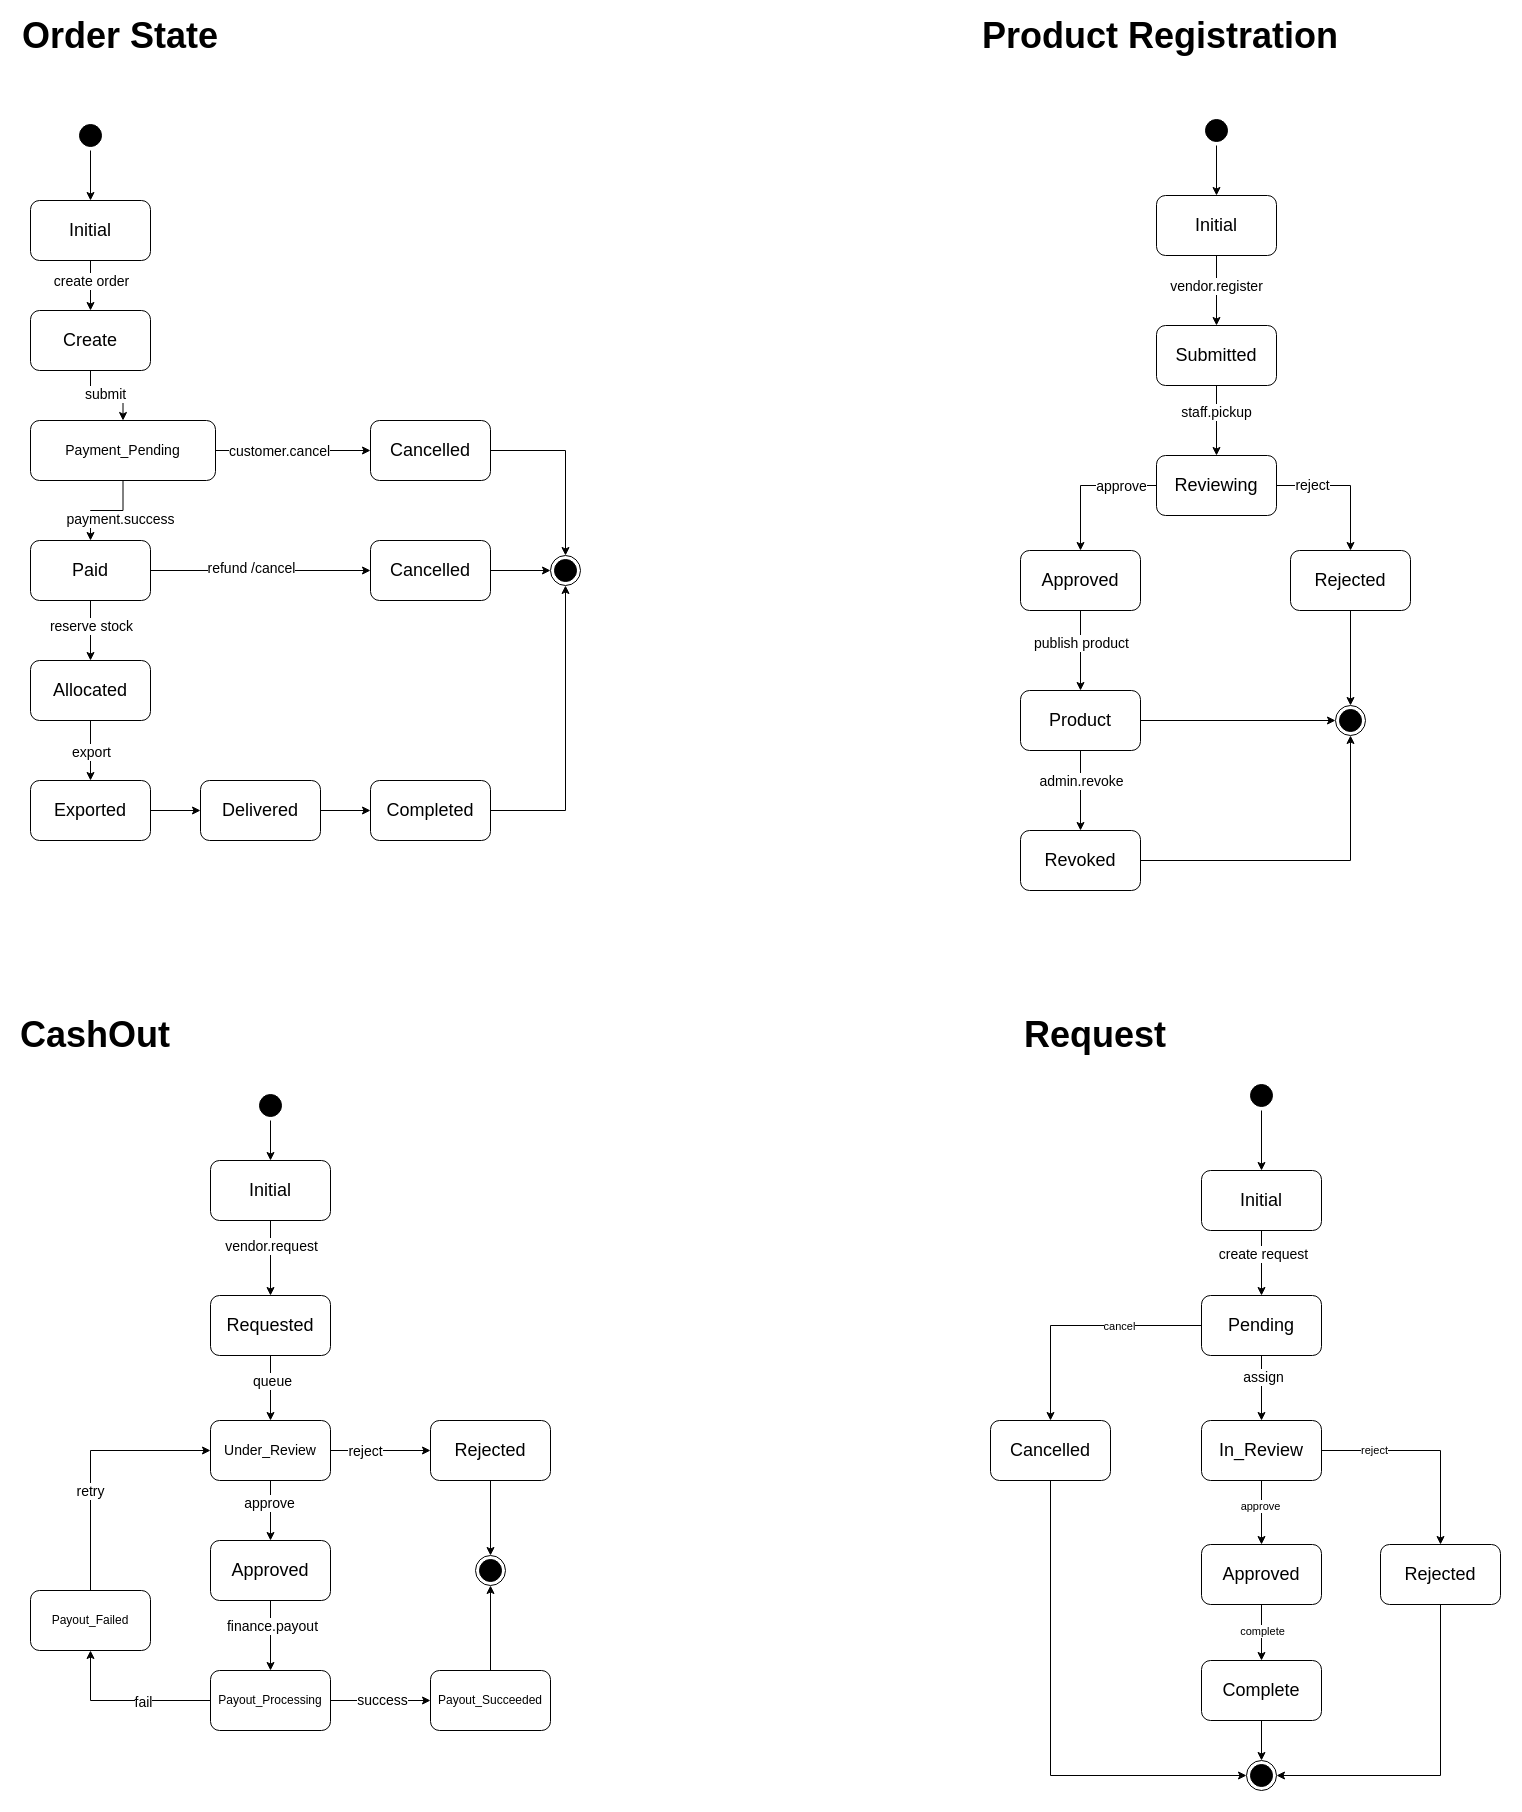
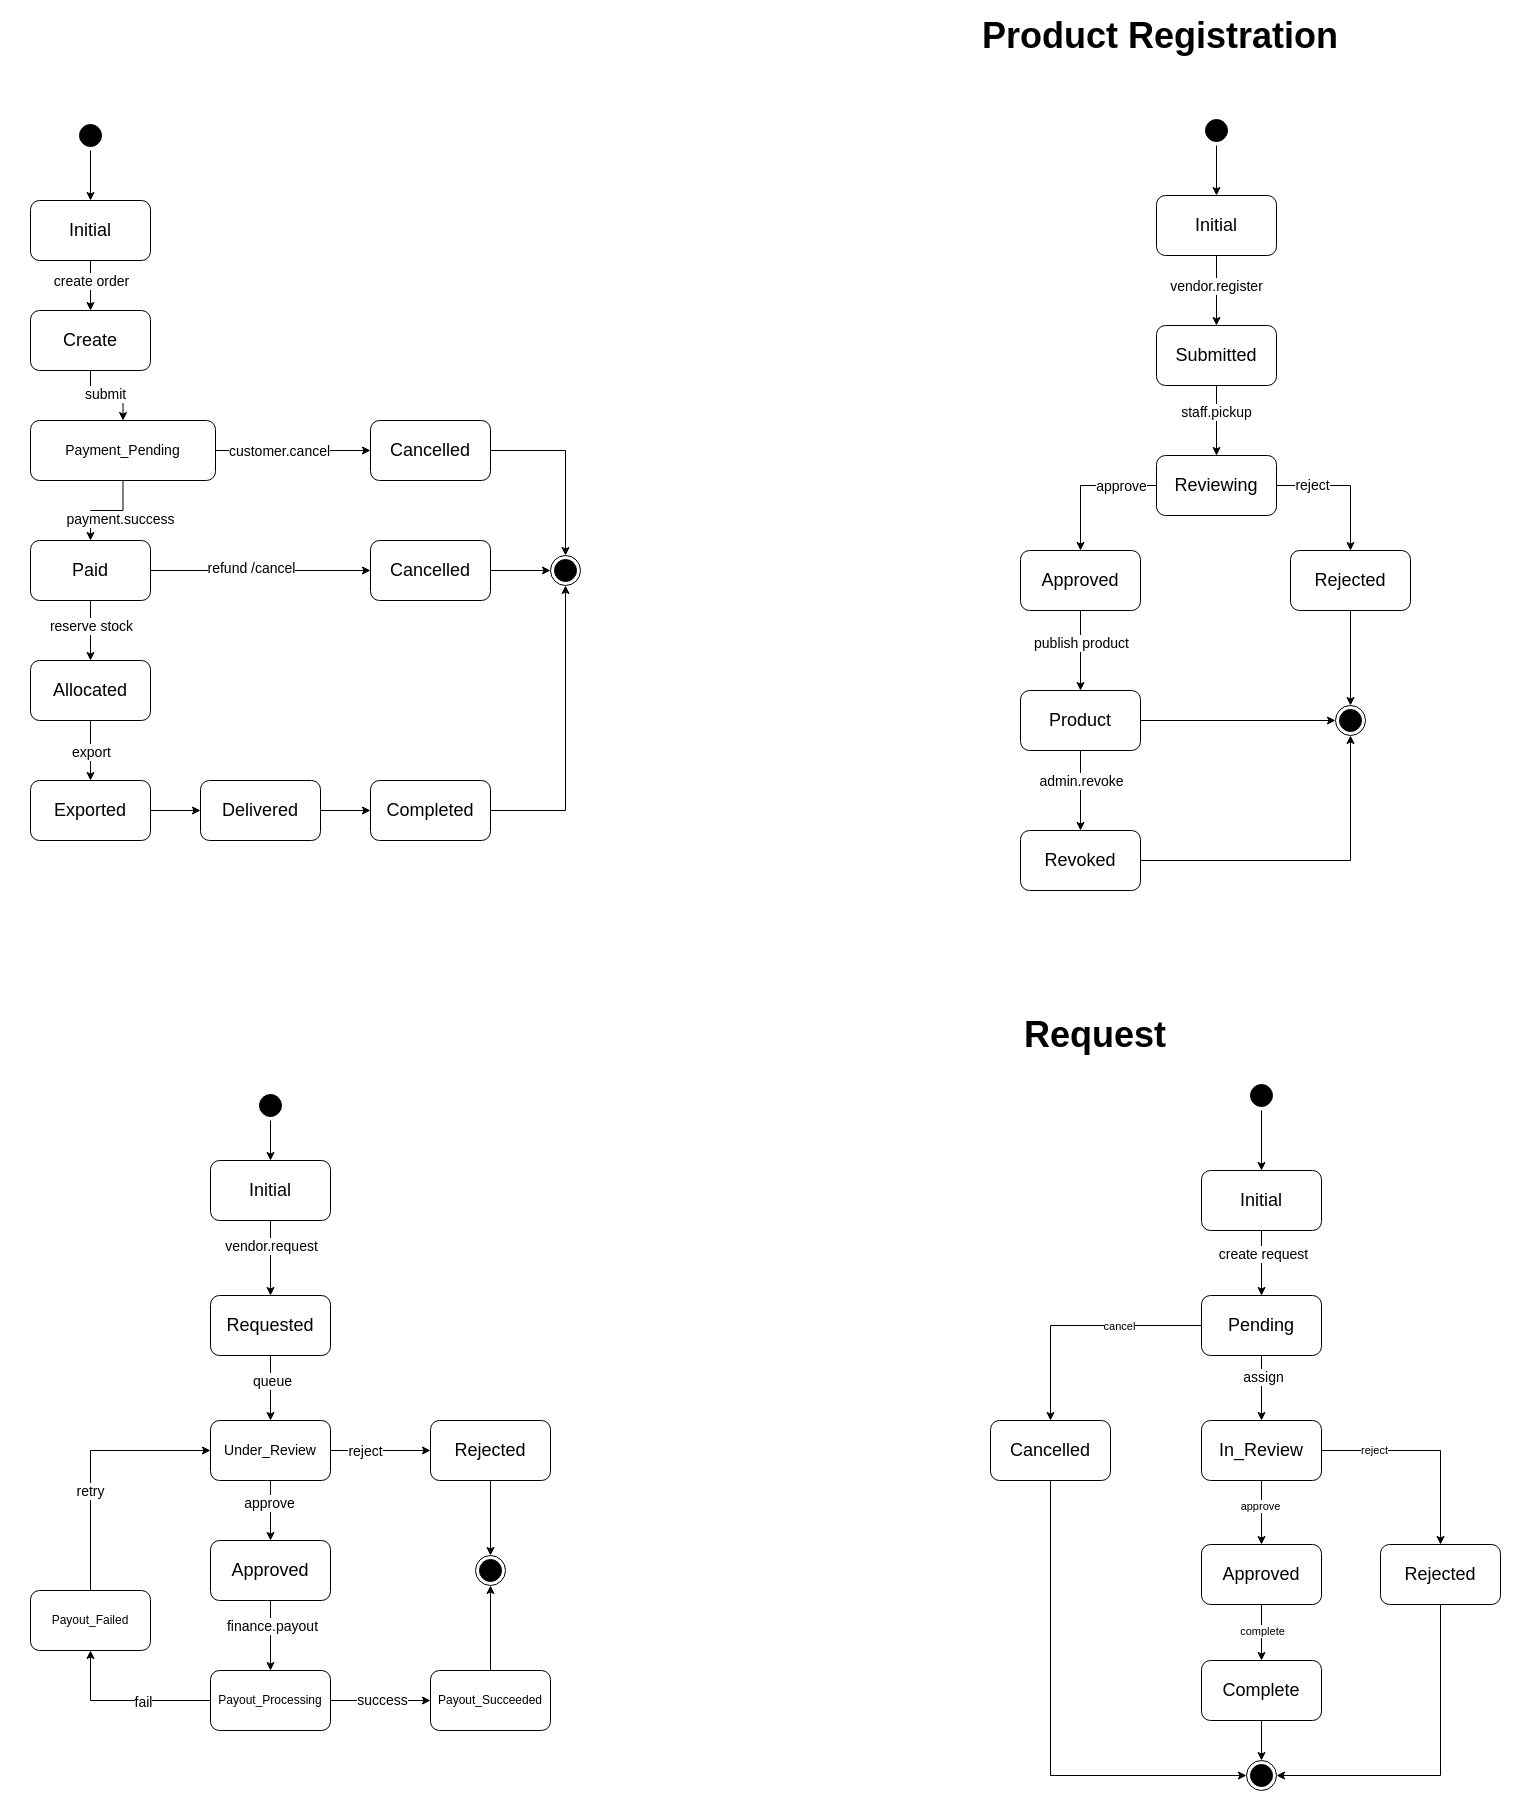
- <mxCell id="36" value="&lt;font style=&quot;font-size: 36px;&quot;&gt;&lt;b&gt;Order State&lt;/b&gt;&lt;/font&gt;" style="text;html=1;whiteSpace=wrap;strokeColor=none;fillColor=none;align=center;verticalAlign=middle;rounded=0;" parent="1" vertex="1"><mxGeometry x="20" y="20" width="200" height="30" as="geometry" /></mxCell>
- <mxCell id="37" value="&lt;font style=&quot;font-size: 36px;&quot;&gt;&lt;b&gt;CashOut&lt;/b&gt;&lt;/font&gt;" style="text;html=1;whiteSpace=wrap;strokeColor=none;fillColor=none;align=center;verticalAlign=middle;rounded=0;" parent="1" vertex="1"><mxGeometry x="20" y="1019" width="150" height="30" as="geometry" /></mxCell>
